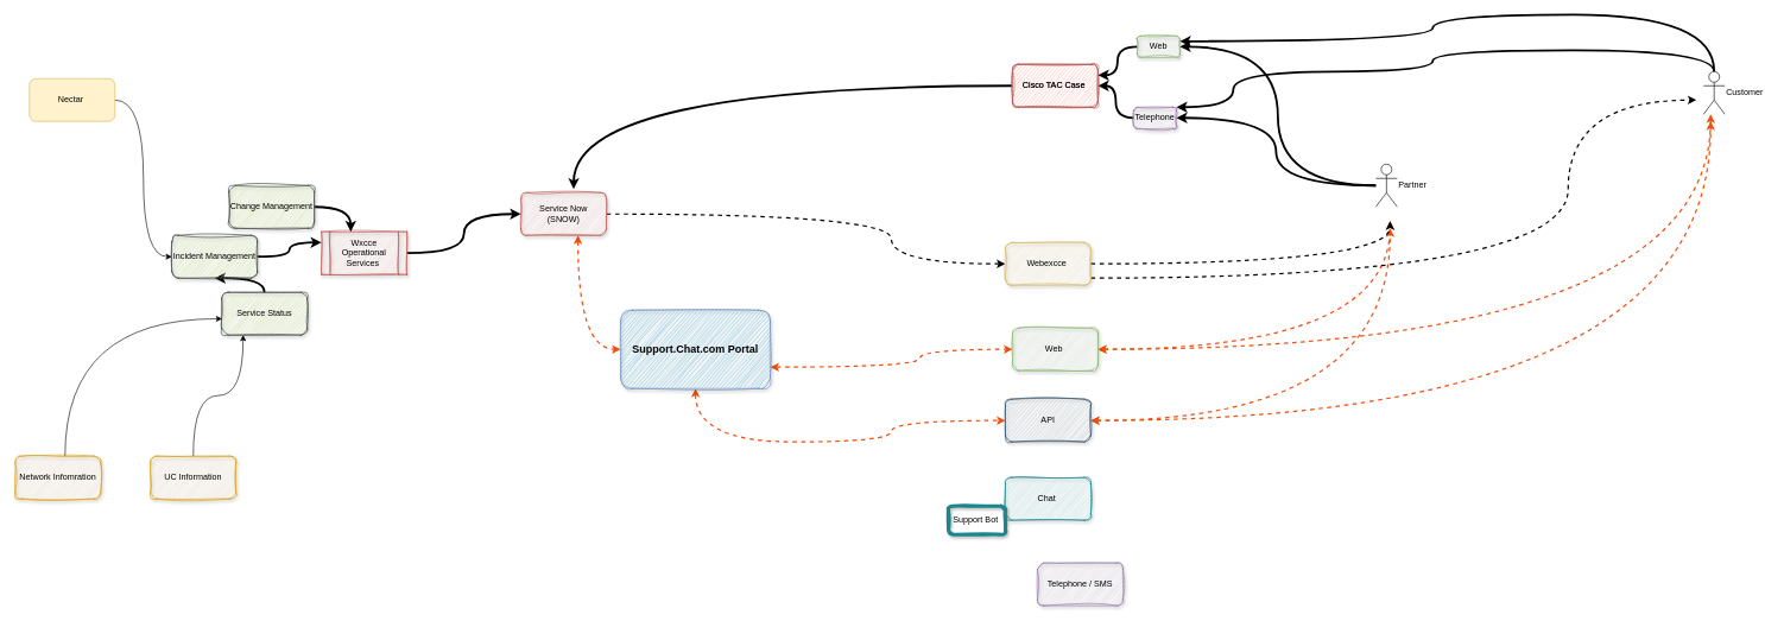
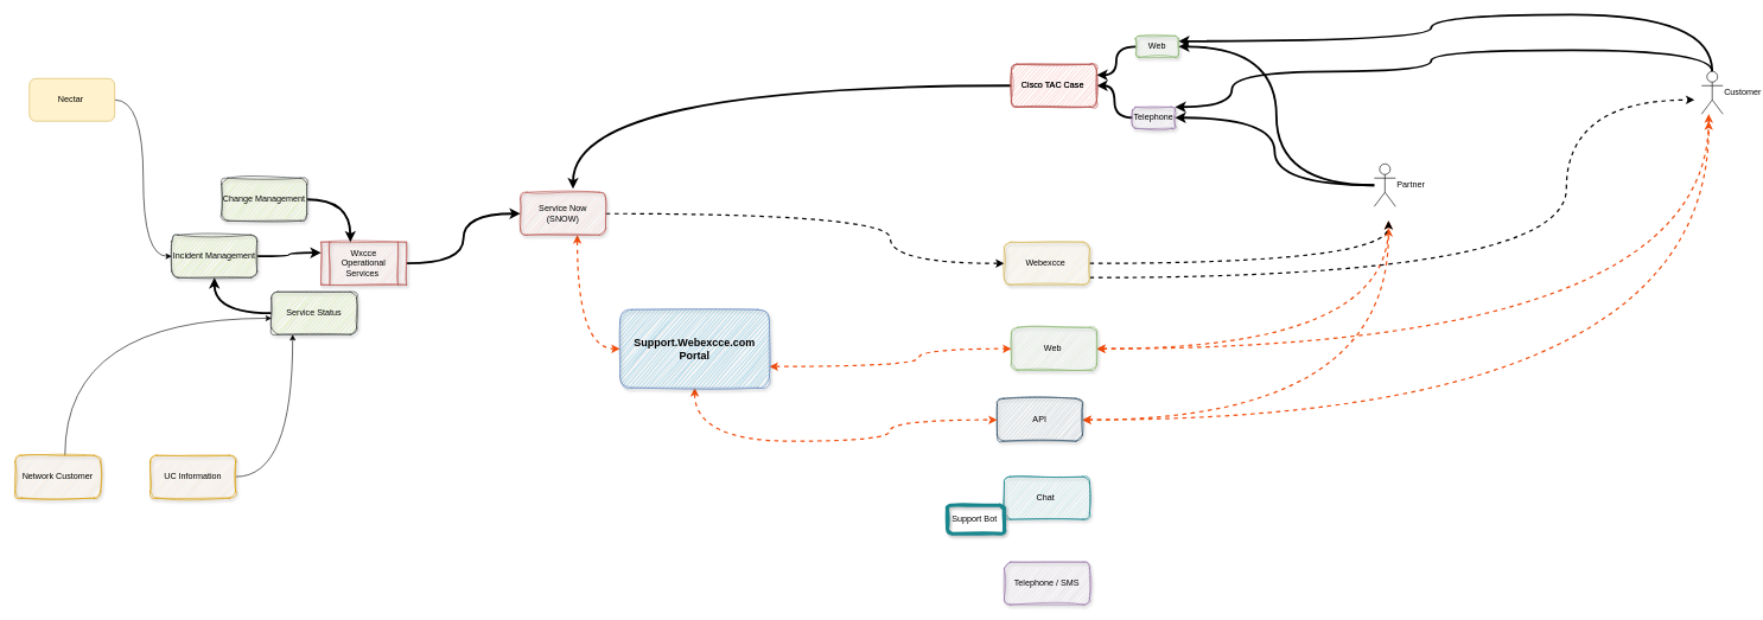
- <mxCell id="34" value="Change Management" style="rounded=1;whiteSpace=wrap;html=1;fillColor=#cdeb8b;strokeColor=#36393d;shadow=1;glass=0;sketch=1;curveFitting=1;jiggle=2;" parent="1" vertex="1"><mxGeometry x="320" y="260" width="120" height="60" as="geometry" /></mxCell>
+ <mxCell id="34" value="Change Management" style="rounded=1;whiteSpace=wrap;html=1;fillColor=#cdeb8b;strokeColor=#36393d;shadow=1;glass=0;sketch=1;curveFitting=1;jiggle=2;" parent="1" vertex="1"><mxGeometry x="310" y="250" width="120" height="60" as="geometry" /></mxCell>
- <mxCell id="30" value="Wxcce Operational Services&amp;nbsp;" style="shape=process;whiteSpace=wrap;html=1;backgroundOutline=1;fillColor=#f8cecc;strokeColor=#b85450;sketch=1;curveFitting=1;jiggle=2;shadow=1;" parent="1" vertex="1"><mxGeometry x="450" y="325" width="120" height="60" as="geometry" /></mxCell>
+ <mxCell id="30" value="Wxcce Operational Services&amp;nbsp;" style="shape=process;whiteSpace=wrap;html=1;backgroundOutline=1;fillColor=#f8cecc;strokeColor=#b85450;sketch=1;curveFitting=1;jiggle=2;shadow=1;" parent="1" vertex="1"><mxGeometry x="450" y="340" width="120" height="60" as="geometry" /></mxCell>
- <mxCell id="32" value="Service Status" style="rounded=1;whiteSpace=wrap;html=1;fillColor=#cdeb8b;strokeColor=#36393d;shadow=1;glass=0;sketch=1;curveFitting=1;jiggle=2;" parent="1" vertex="1"><mxGeometry x="310" y="410" width="120" height="60" as="geometry" /></mxCell>
+ <mxCell id="32" value="Service Status" style="rounded=1;whiteSpace=wrap;html=1;fillColor=#cdeb8b;strokeColor=#36393d;shadow=1;glass=0;sketch=1;curveFitting=1;jiggle=2;" parent="1" vertex="1"><mxGeometry x="380" y="410" width="120" height="60" as="geometry" /></mxCell>
- <mxCell id="47" value="&lt;b&gt;&lt;font style=&quot;font-size: 15px;&quot;&gt;Support.Chat.com Portal&lt;/font&gt;&lt;/b&gt;" style="rounded=1;whiteSpace=wrap;html=1;fillColor=#69BFDF;strokeColor=#6c8ebf;sketch=1;curveFitting=1;jiggle=2;shadow=1;" parent="1" vertex="1"><mxGeometry x="870" y="435" width="210" height="110" as="geometry" /></mxCell>
+ <mxCell id="47" value="&lt;b&gt;&lt;font style=&quot;font-size: 15px;&quot;&gt;Support.Webexcce.com Portal&lt;/font&gt;&lt;/b&gt;" style="rounded=1;whiteSpace=wrap;html=1;fillColor=#69BFDF;strokeColor=#6c8ebf;sketch=1;curveFitting=1;jiggle=2;shadow=1;" parent="1" vertex="1"><mxGeometry x="870" y="435" width="210" height="110" as="geometry" /></mxCell>
- <mxCell id="23" value="API" style="rounded=1;whiteSpace=wrap;html=1;fillColor=#bac8d3;strokeColor=#23445d;sketch=1;curveFitting=1;jiggle=2;shadow=1;" parent="1" vertex="1"><mxGeometry x="1410" y="560" width="120" height="60" as="geometry" /></mxCell>
+ <mxCell id="23" value="API" style="rounded=1;whiteSpace=wrap;html=1;fillColor=#bac8d3;strokeColor=#23445d;sketch=1;curveFitting=1;jiggle=2;shadow=1;" parent="1" vertex="1"><mxGeometry x="1400" y="560" width="120" height="60" as="geometry" /></mxCell>
- <mxCell id="44" value="Network Infomration" style="rounded=1;whiteSpace=wrap;html=1;fillColor=#ffe6cc;strokeColor=#d79b00;shadow=1;glass=0;sketch=1;curveFitting=1;jiggle=2;" parent="1" vertex="1"><mxGeometry x="20" y="640" width="120" height="60" as="geometry" /></mxCell>
+ <mxCell id="44" value="Network Customer" style="rounded=1;whiteSpace=wrap;html=1;fillColor=#ffe6cc;strokeColor=#d79b00;shadow=1;glass=0;sketch=1;curveFitting=1;jiggle=2;" parent="1" vertex="1"><mxGeometry x="20" y="640" width="120" height="60" as="geometry" /></mxCell>
- <mxCell id="27" value="Telephone / SMS" style="rounded=1;whiteSpace=wrap;html=1;fillColor=#e1d5e7;strokeColor=#9673a6;shadow=1;sketch=1;curveFitting=1;jiggle=2;" parent="1" vertex="1"><mxGeometry x="1455" y="790" width="120" height="60" as="geometry" /></mxCell>
+ <mxCell id="27" value="Telephone / SMS" style="rounded=1;whiteSpace=wrap;html=1;fillColor=#e1d5e7;strokeColor=#9673a6;shadow=1;sketch=1;curveFitting=1;jiggle=2;" parent="1" vertex="1"><mxGeometry x="1410" y="790" width="120" height="60" as="geometry" /></mxCell>
